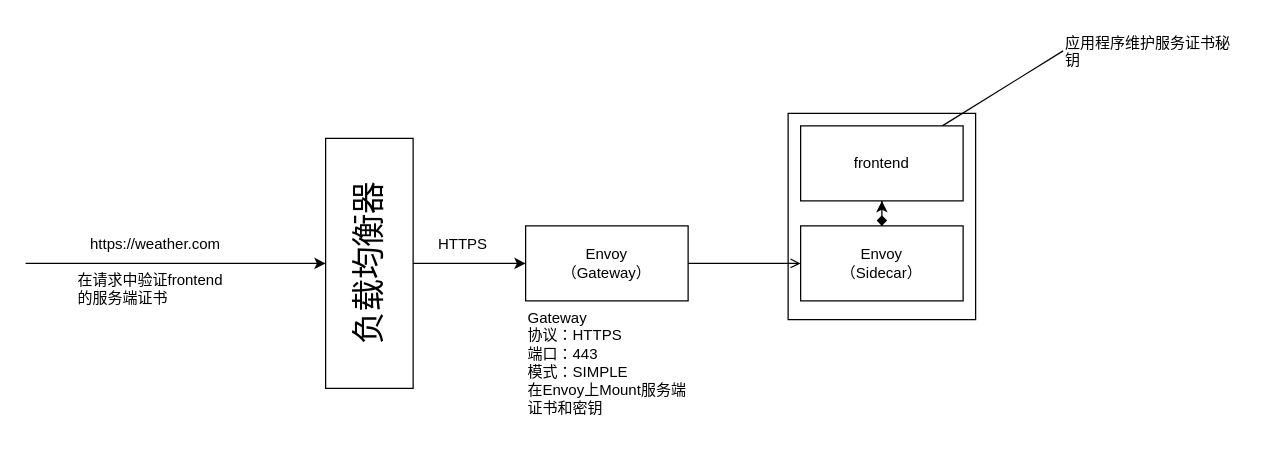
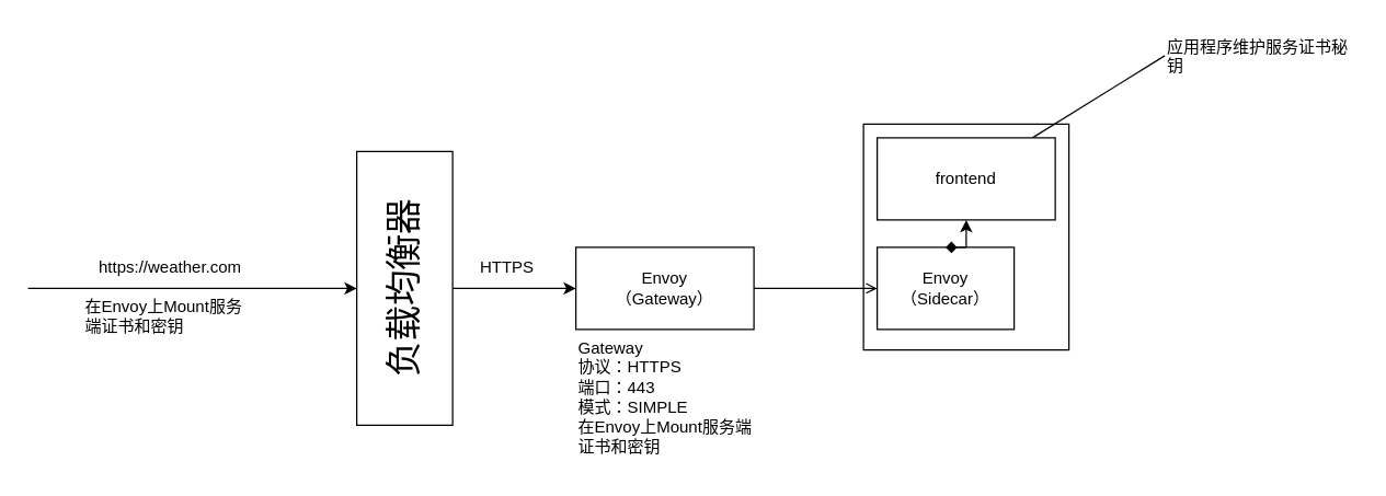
- <mxCell id="12" value="Envoy&lt;br&gt;（Sidecar）" style="rounded=0;whiteSpace=wrap;html=1;align=center;" vertex="1" parent="1"><mxGeometry x="640" y="180" width="130" height="60" as="geometry" /></mxCell>
+ <mxCell id="12" value="Envoy&lt;br&gt;（Sidecar）" style="rounded=0;whiteSpace=wrap;html=1;align=center;" vertex="1" parent="1"><mxGeometry x="640" y="180" width="100" height="60" as="geometry" /></mxCell>
- <mxCell id="6" value="在请求中验证frontend的服务端证书" style="text;html=1;strokeColor=none;fillColor=none;align=left;verticalAlign=top;whiteSpace=wrap;rounded=0;" vertex="1" parent="1"><mxGeometry x="60" y="210" width="120" height="50" as="geometry" /></mxCell>
+ <mxCell id="6" value="在Envoy上Mount服务端证书和密钥" style="text;html=1;strokeColor=none;fillColor=none;align=left;verticalAlign=top;whiteSpace=wrap;rounded=0;" vertex="1" parent="1"><mxGeometry x="60" y="210" width="120" height="50" as="geometry" /></mxCell>
